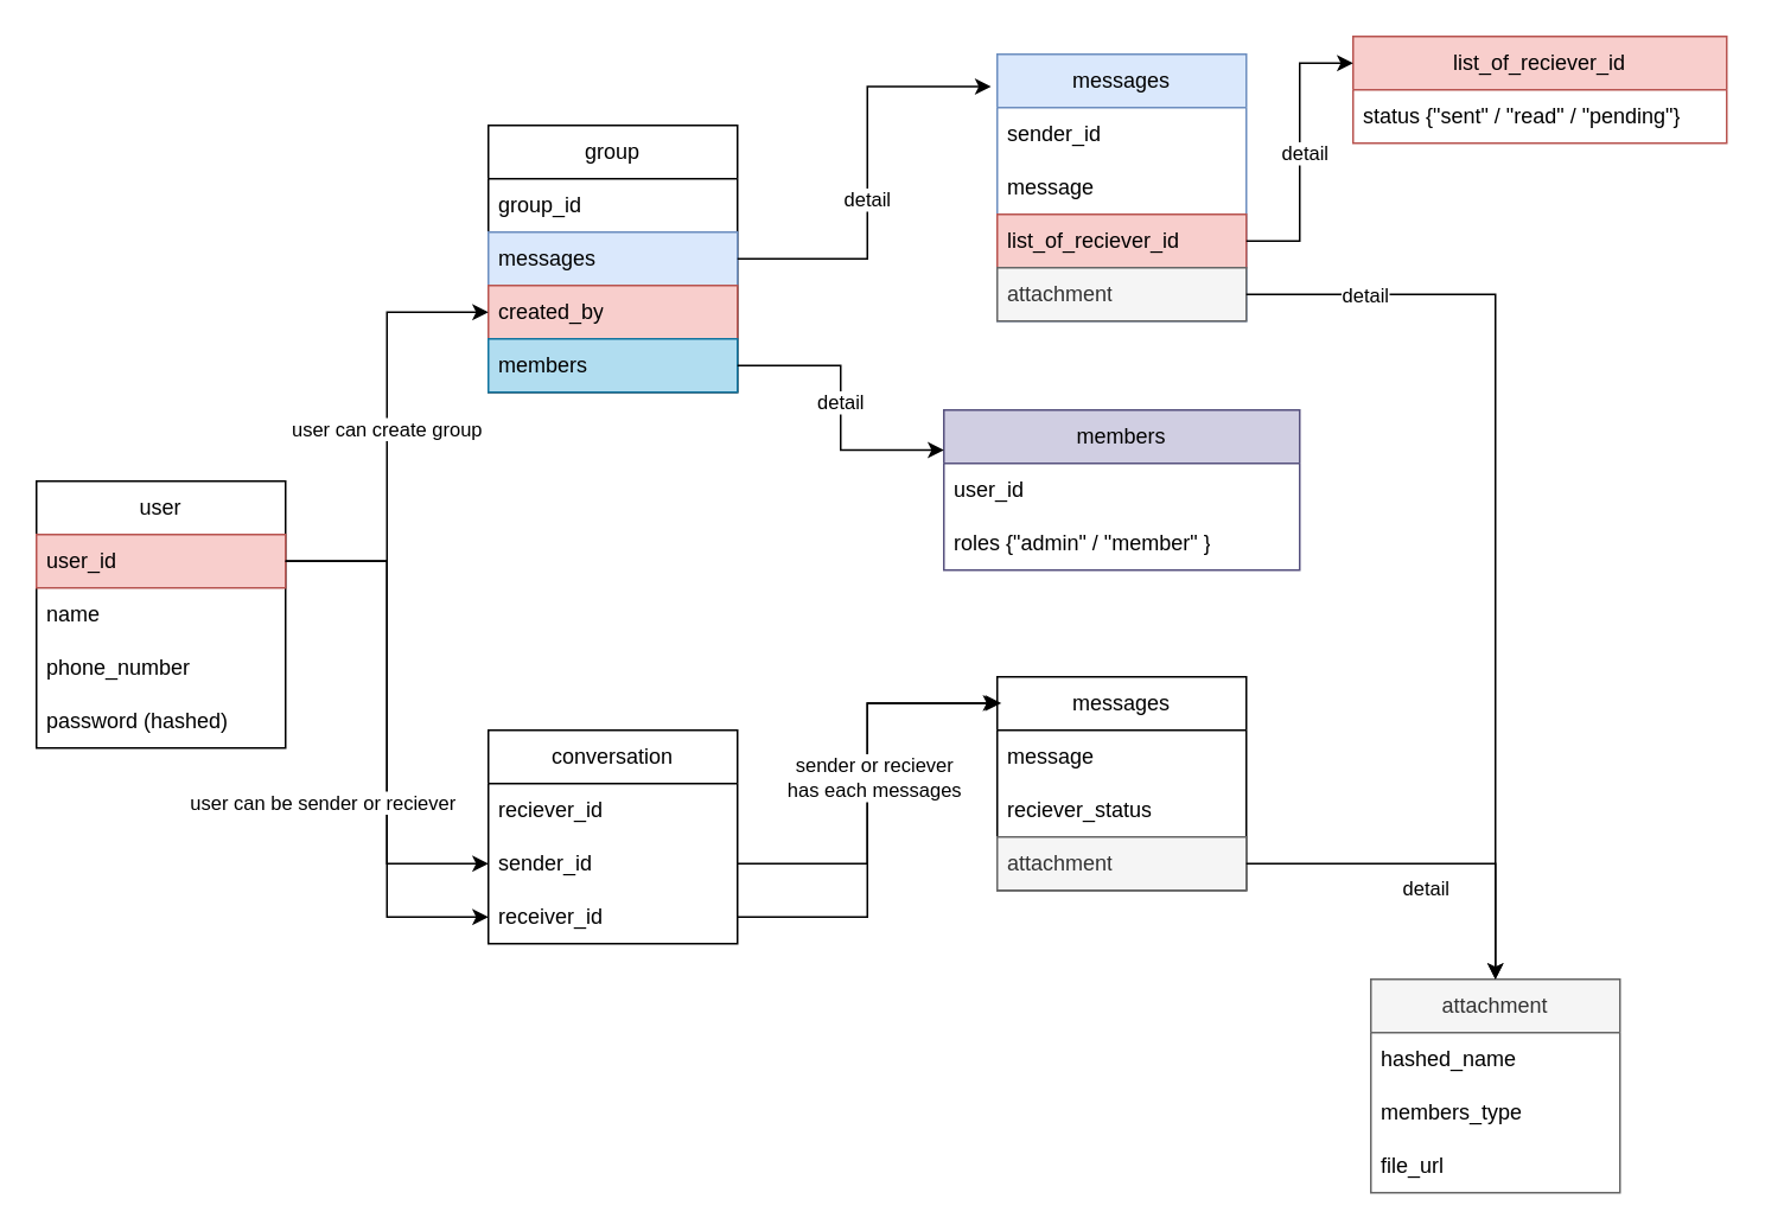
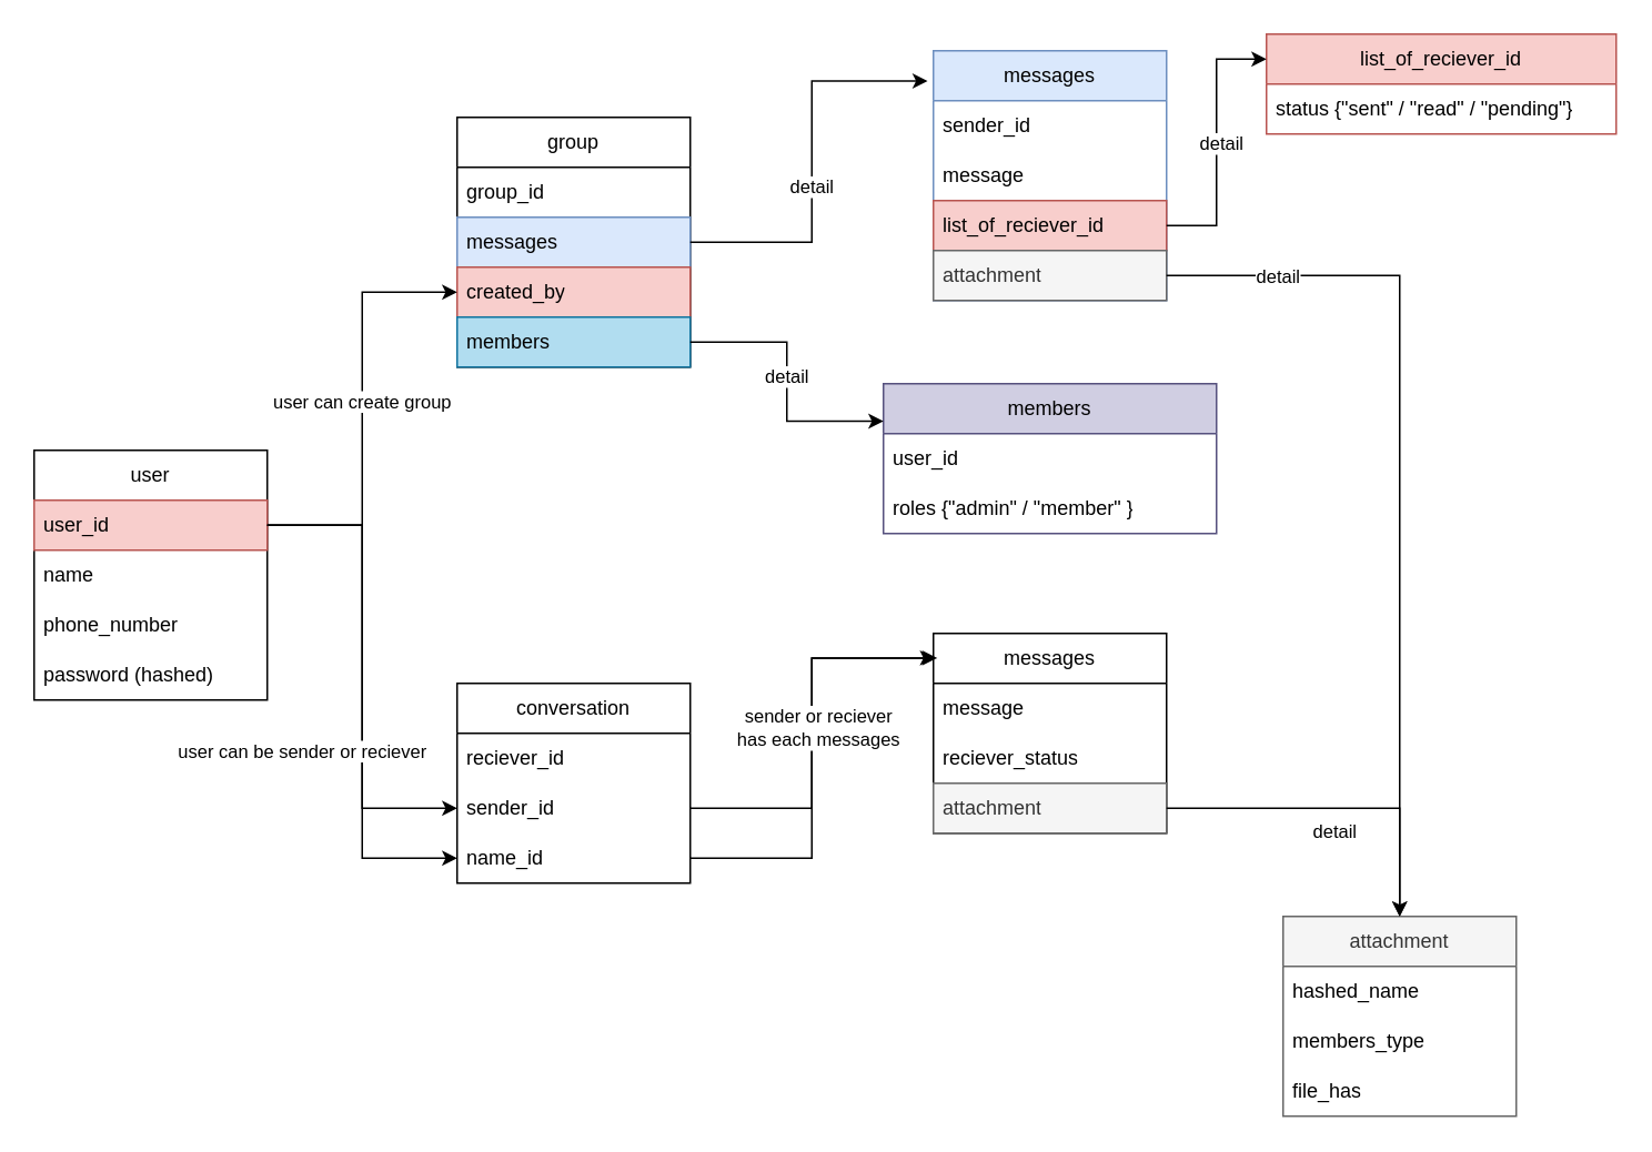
- <mxCell id="10" value="receiver_id" style="text;align=left;verticalAlign=middle;spacingLeft=4;spacingRight=4;overflow=hidden;points=[[0,0.5],[1,0.5]];portConstraint=eastwest;rotatable=0;whiteSpace=wrap;html=1;" vertex="1" parent="7"><mxGeometry y="90" width="140" height="30" as="geometry" /></mxCell>
+ <mxCell id="10" value="name_id" style="text;align=left;verticalAlign=middle;spacingLeft=4;spacingRight=4;overflow=hidden;points=[[0,0.5],[1,0.5]];portConstraint=eastwest;rotatable=0;whiteSpace=wrap;html=1;" vertex="1" parent="7"><mxGeometry y="90" width="140" height="30" as="geometry" /></mxCell>
- <mxCell id="18" value="file_url" style="text;strokeColor=none;fillColor=none;align=left;verticalAlign=middle;spacingLeft=4;spacingRight=4;overflow=hidden;points=[[0,0.5],[1,0.5]];portConstraint=eastwest;rotatable=0;whiteSpace=wrap;html=1;" vertex="1" parent="15"><mxGeometry y="90" width="140" height="30" as="geometry" /></mxCell>
+ <mxCell id="18" value="file_has" style="text;strokeColor=none;fillColor=none;align=left;verticalAlign=middle;spacingLeft=4;spacingRight=4;overflow=hidden;points=[[0,0.5],[1,0.5]];portConstraint=eastwest;rotatable=0;whiteSpace=wrap;html=1;" vertex="1" parent="15"><mxGeometry y="90" width="140" height="30" as="geometry" /></mxCell>
